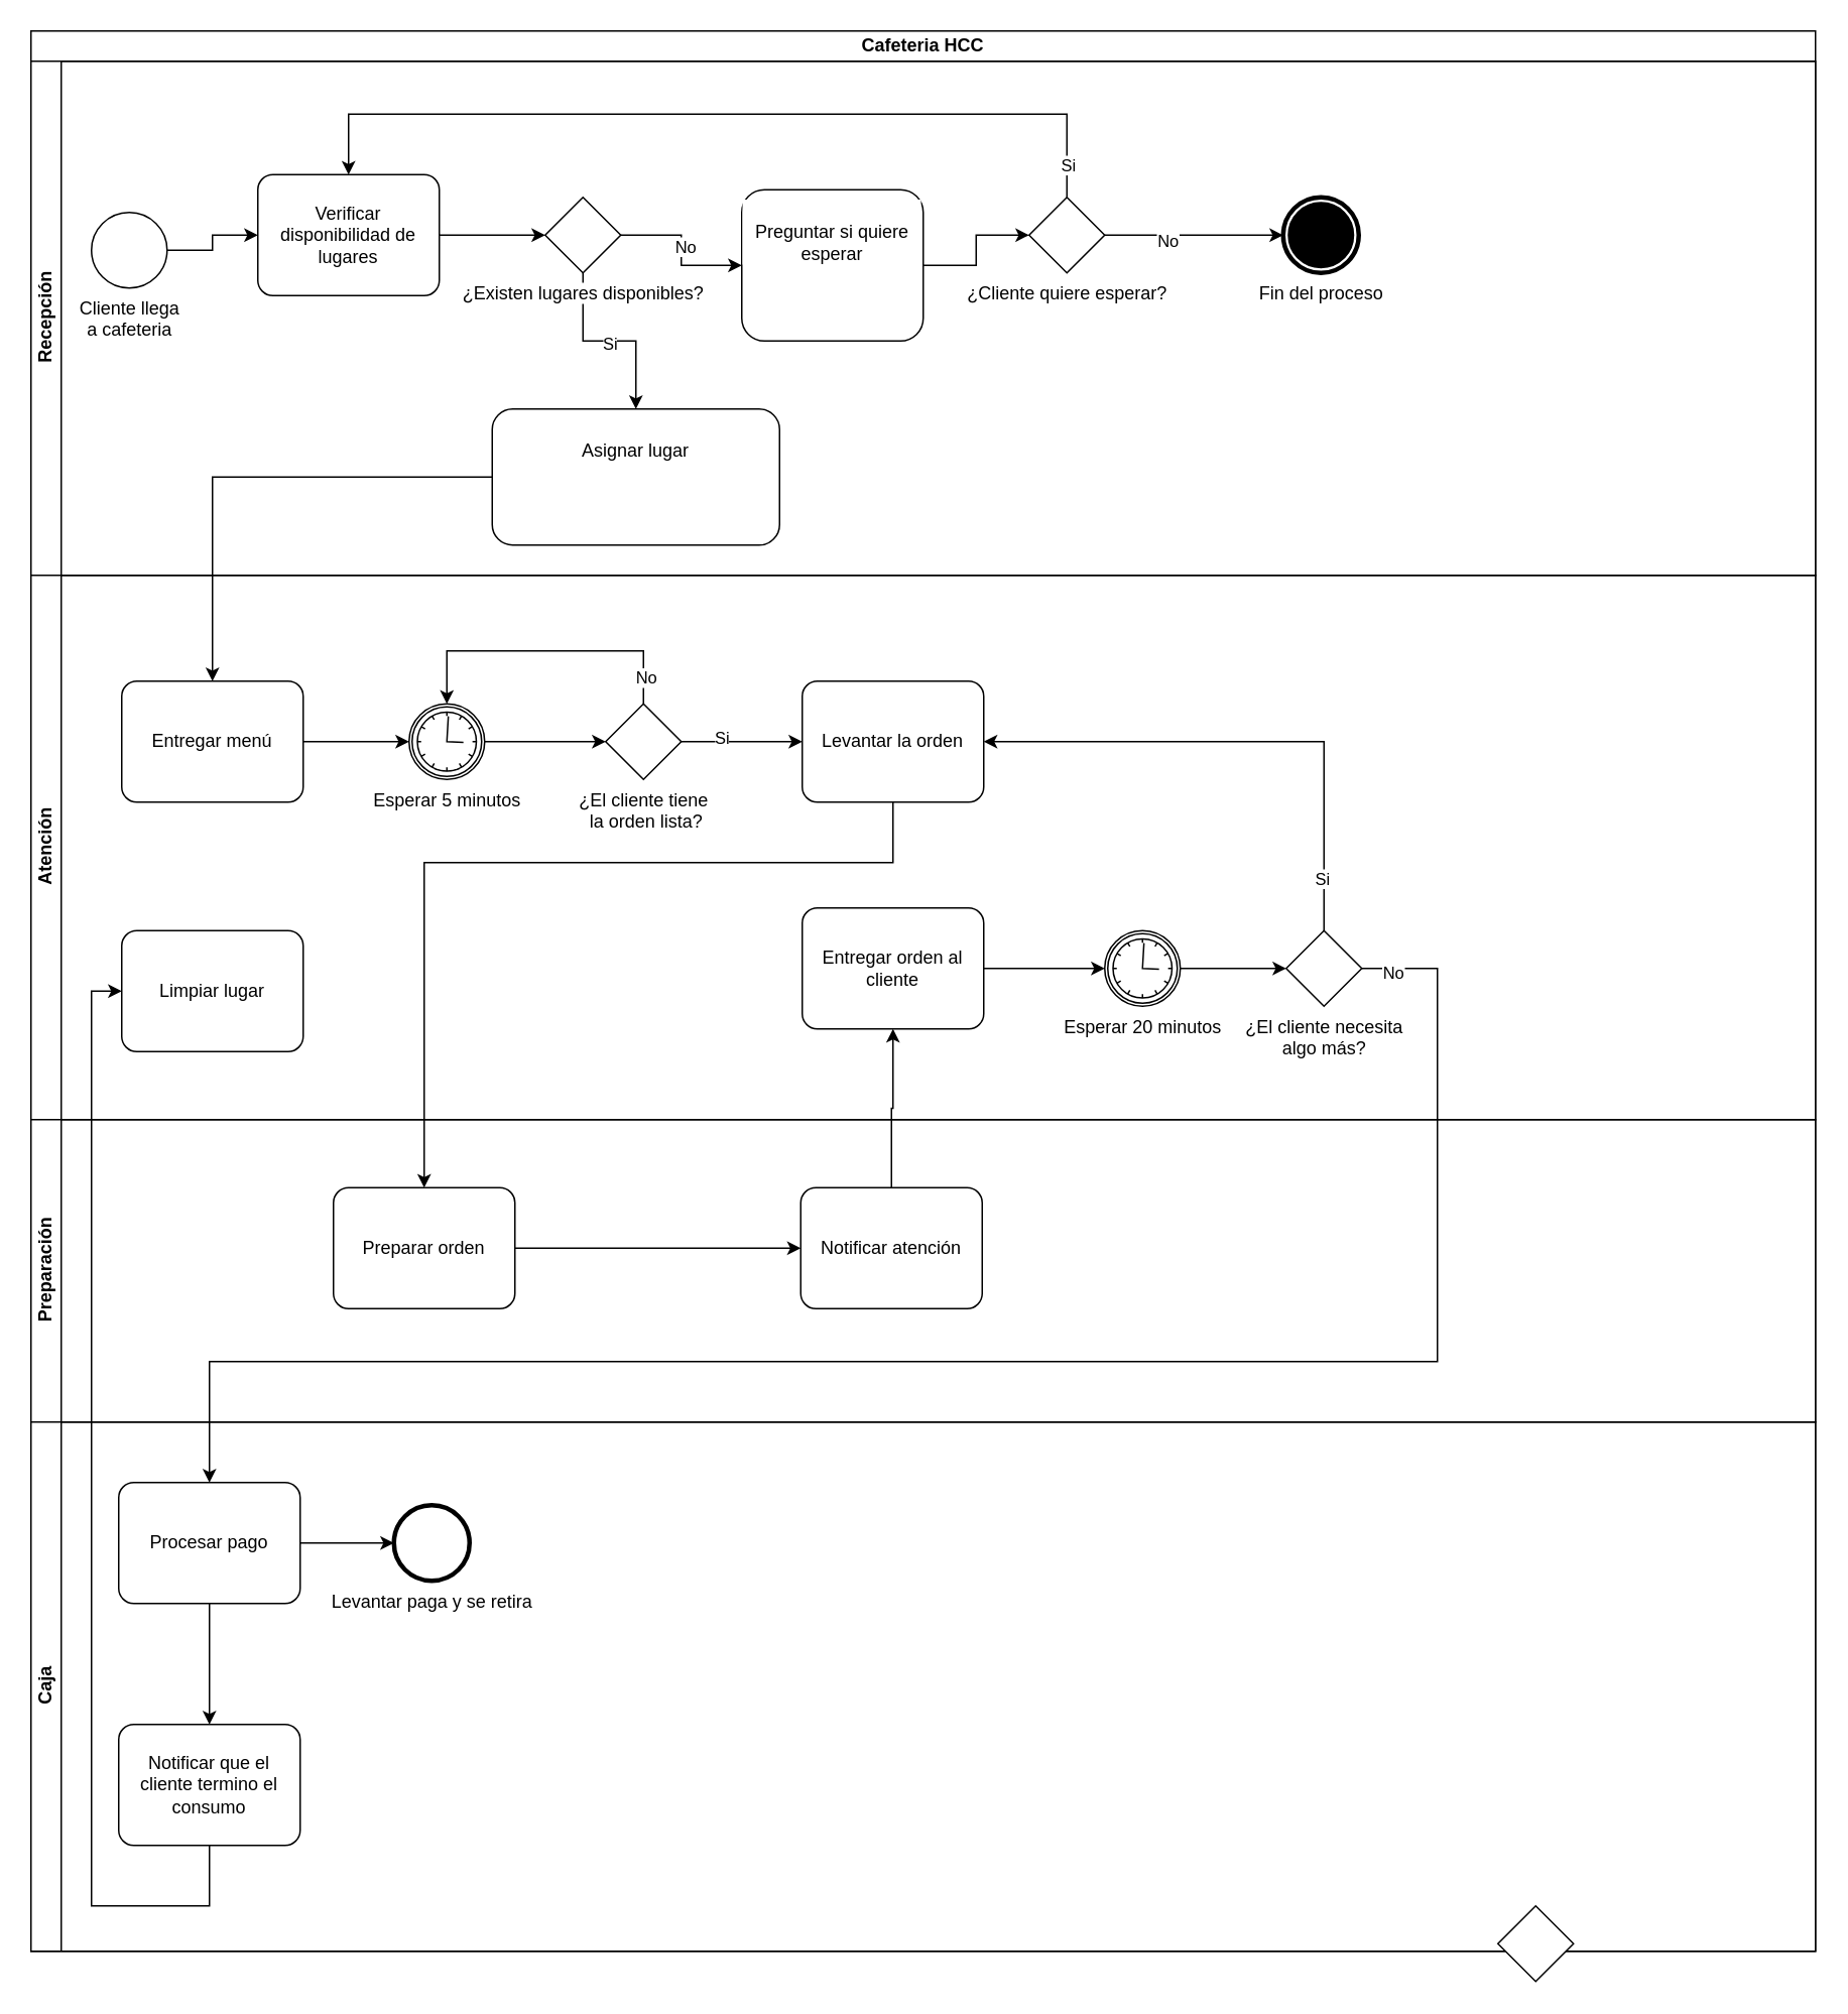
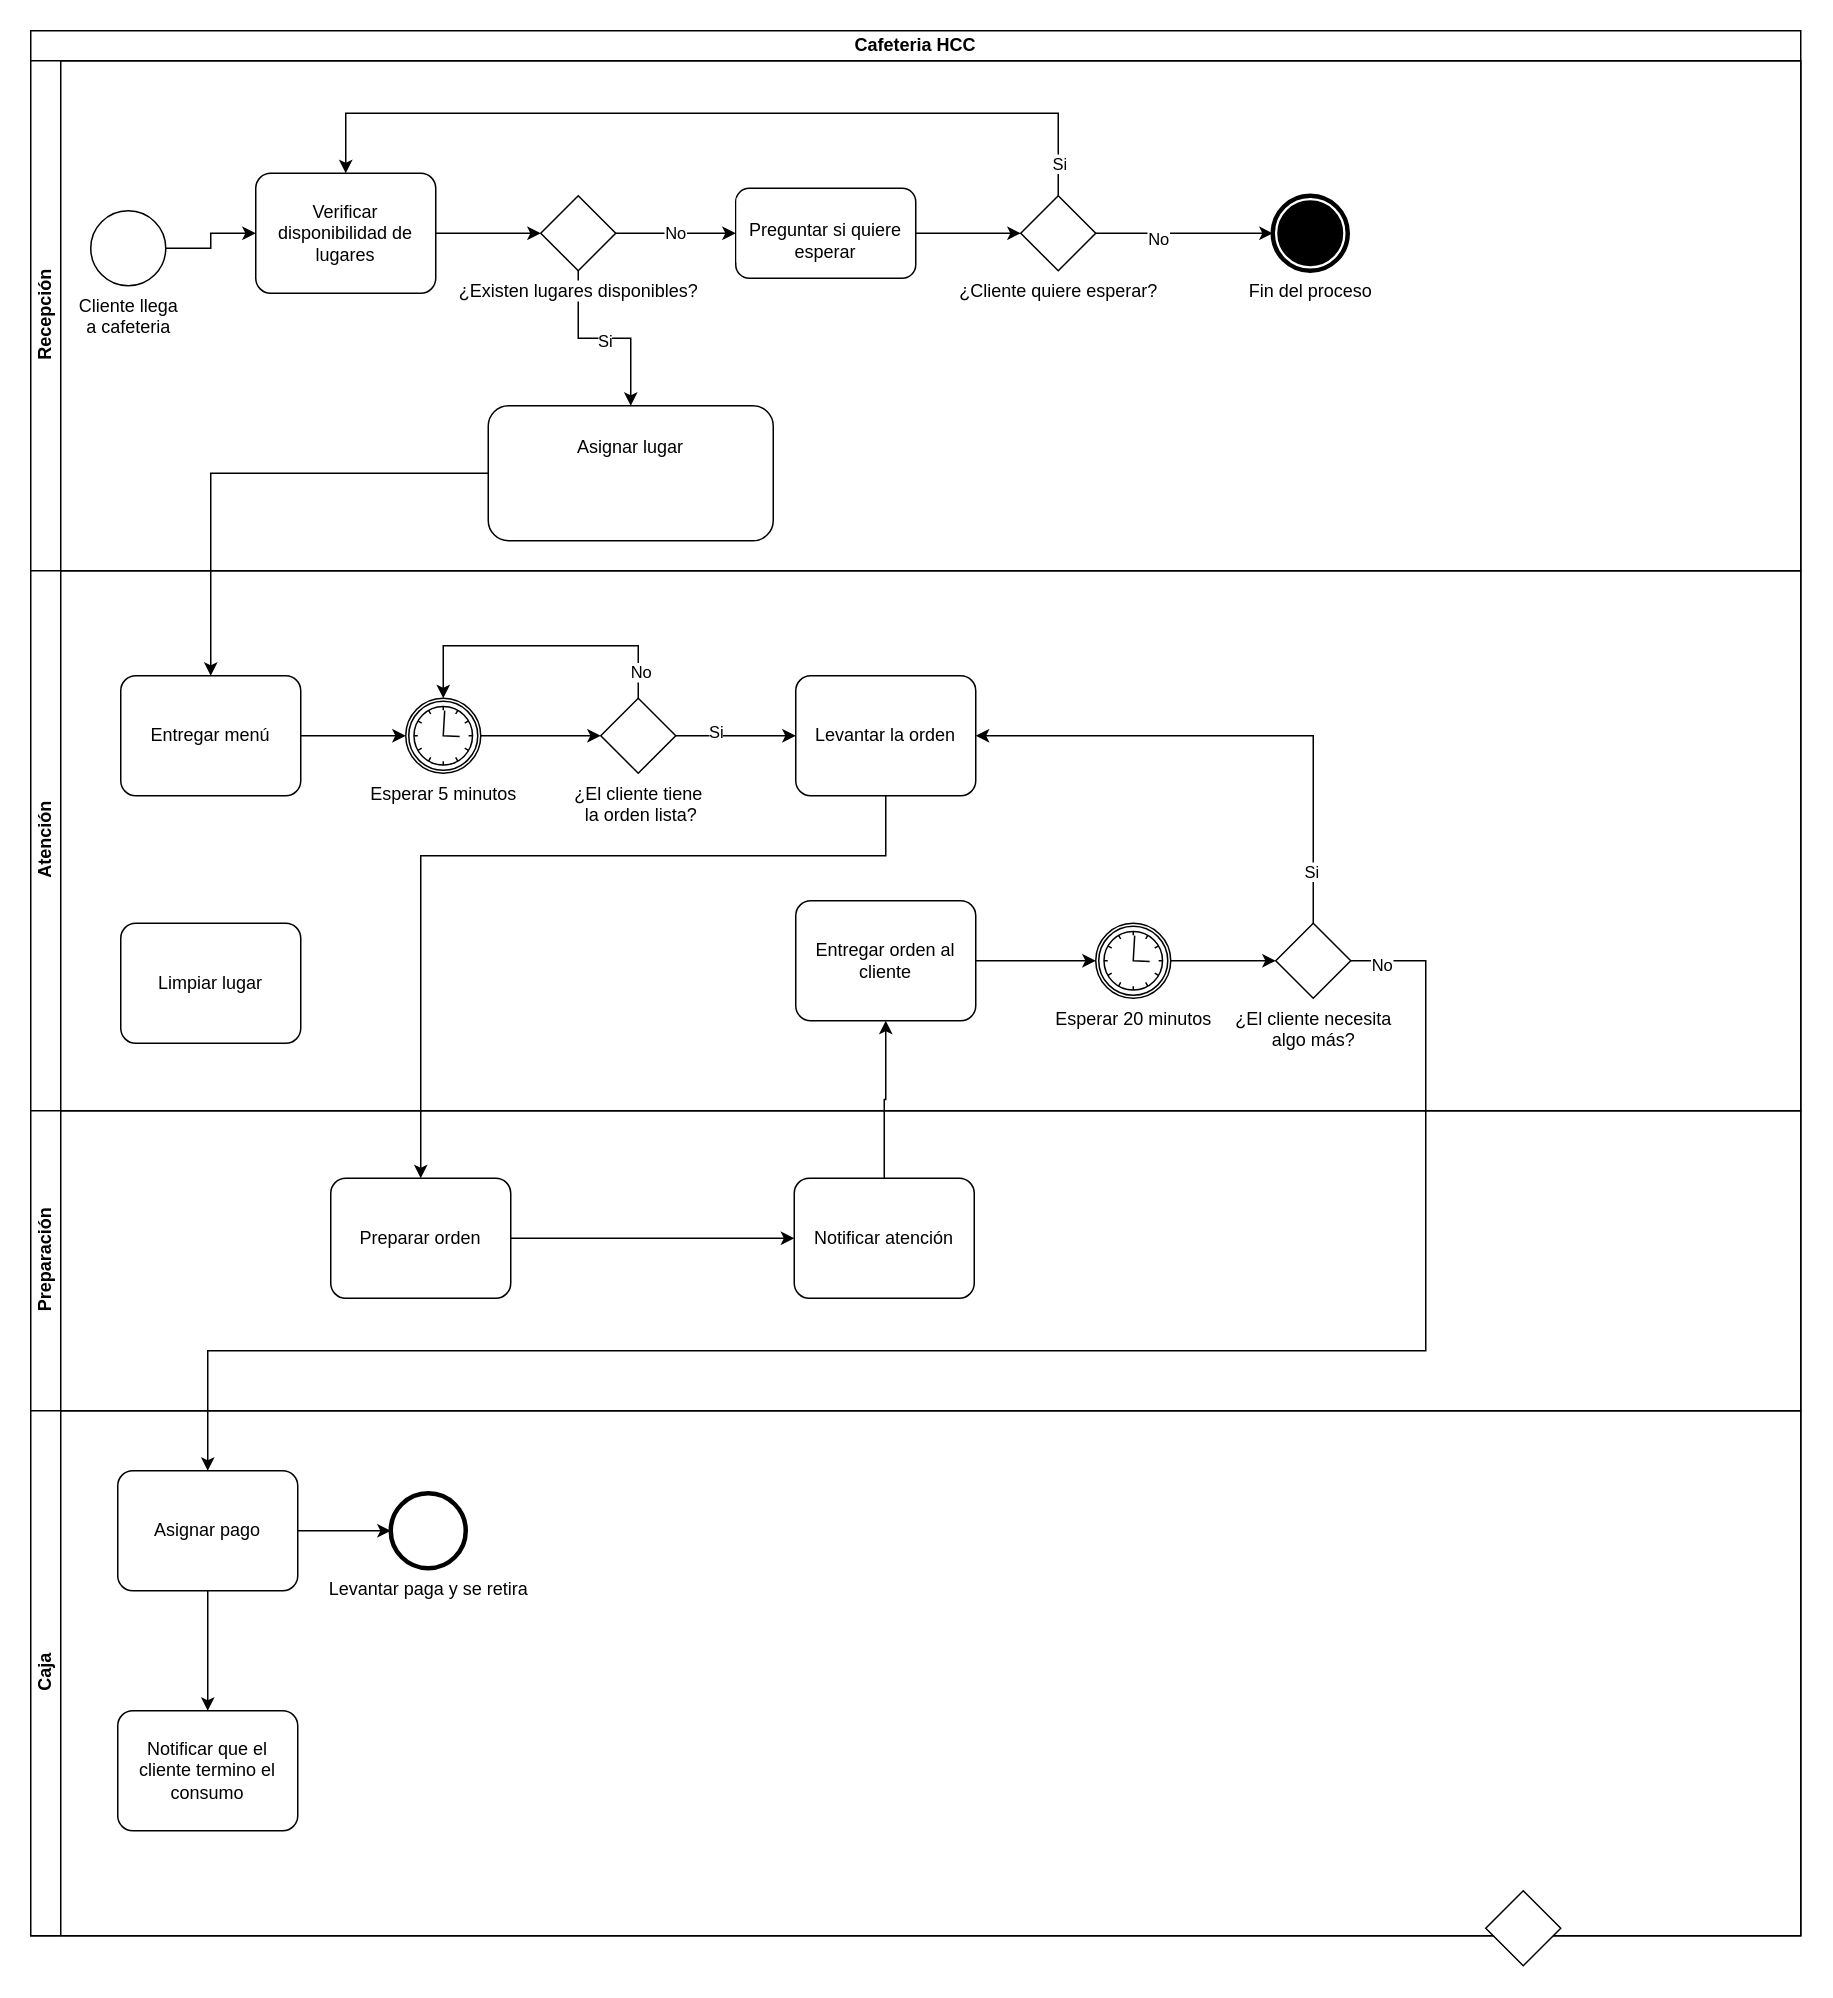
- <mxCell id="12" value="&lt;div&gt;&lt;br&gt;&lt;/div&gt;&lt;div&gt;Preguntar si quiere esperar&lt;/div&gt;" style="rounded=1;whiteSpace=wrap;html=1;verticalAlign=top;labelBackgroundColor=#ffffff;" vertex="1" parent="3"><mxGeometry x="470" y="85" width="120" height="100" as="geometry" /></mxCell>
+ <mxCell id="12" value="&lt;div&gt;&lt;br&gt;&lt;/div&gt;&lt;div&gt;Preguntar si quiere esperar&lt;/div&gt;" style="rounded=1;whiteSpace=wrap;html=1;verticalAlign=top;labelBackgroundColor=#ffffff;" vertex="1" parent="3"><mxGeometry x="470" y="85" width="120" height="60" as="geometry" /></mxCell>
- <mxCell id="56" style="edgeStyle=orthogonalEdgeStyle;rounded=0;orthogonalLoop=1;jettySize=auto;html=1;exitX=0.5;exitY=1;exitDx=0;exitDy=0;exitPerimeter=0;entryX=0;entryY=0.5;entryDx=0;entryDy=0;entryPerimeter=0;" edge="1" parent="2" source="50" target="40"><mxGeometry relative="1" as="geometry"><Array as="points"><mxPoint x="118" y="1240" /><mxPoint x="40" y="1240" /><mxPoint x="40" y="635" /></Array></mxGeometry></mxCell>
- <mxCell id="48" value="Procesar pago" style="points=[[0.25,0,0],[0.5,0,0],[0.75,0,0],[1,0.25,0],[1,0.5,0],[1,0.75,0],[0.75,1,0],[0.5,1,0],[0.25,1,0],[0,0.75,0],[0,0.5,0],[0,0.25,0]];shape=mxgraph.bpmn.task;whiteSpace=wrap;rectStyle=rounded;size=10;html=1;container=1;expand=0;collapsible=0;taskMarker=abstract;" vertex="1" parent="45"><mxGeometry x="58" y="40" width="120" height="80" as="geometry" /></mxCell>
+ <mxCell id="48" value="Asignar pago" style="points=[[0.25,0,0],[0.5,0,0],[0.75,0,0],[1,0.25,0],[1,0.5,0],[1,0.75,0],[0.75,1,0],[0.5,1,0],[0.25,1,0],[0,0.75,0],[0,0.5,0],[0,0.25,0]];shape=mxgraph.bpmn.task;whiteSpace=wrap;rectStyle=rounded;size=10;html=1;container=1;expand=0;collapsible=0;taskMarker=abstract;" vertex="1" parent="45"><mxGeometry x="58" y="40" width="120" height="80" as="geometry" /></mxCell>
